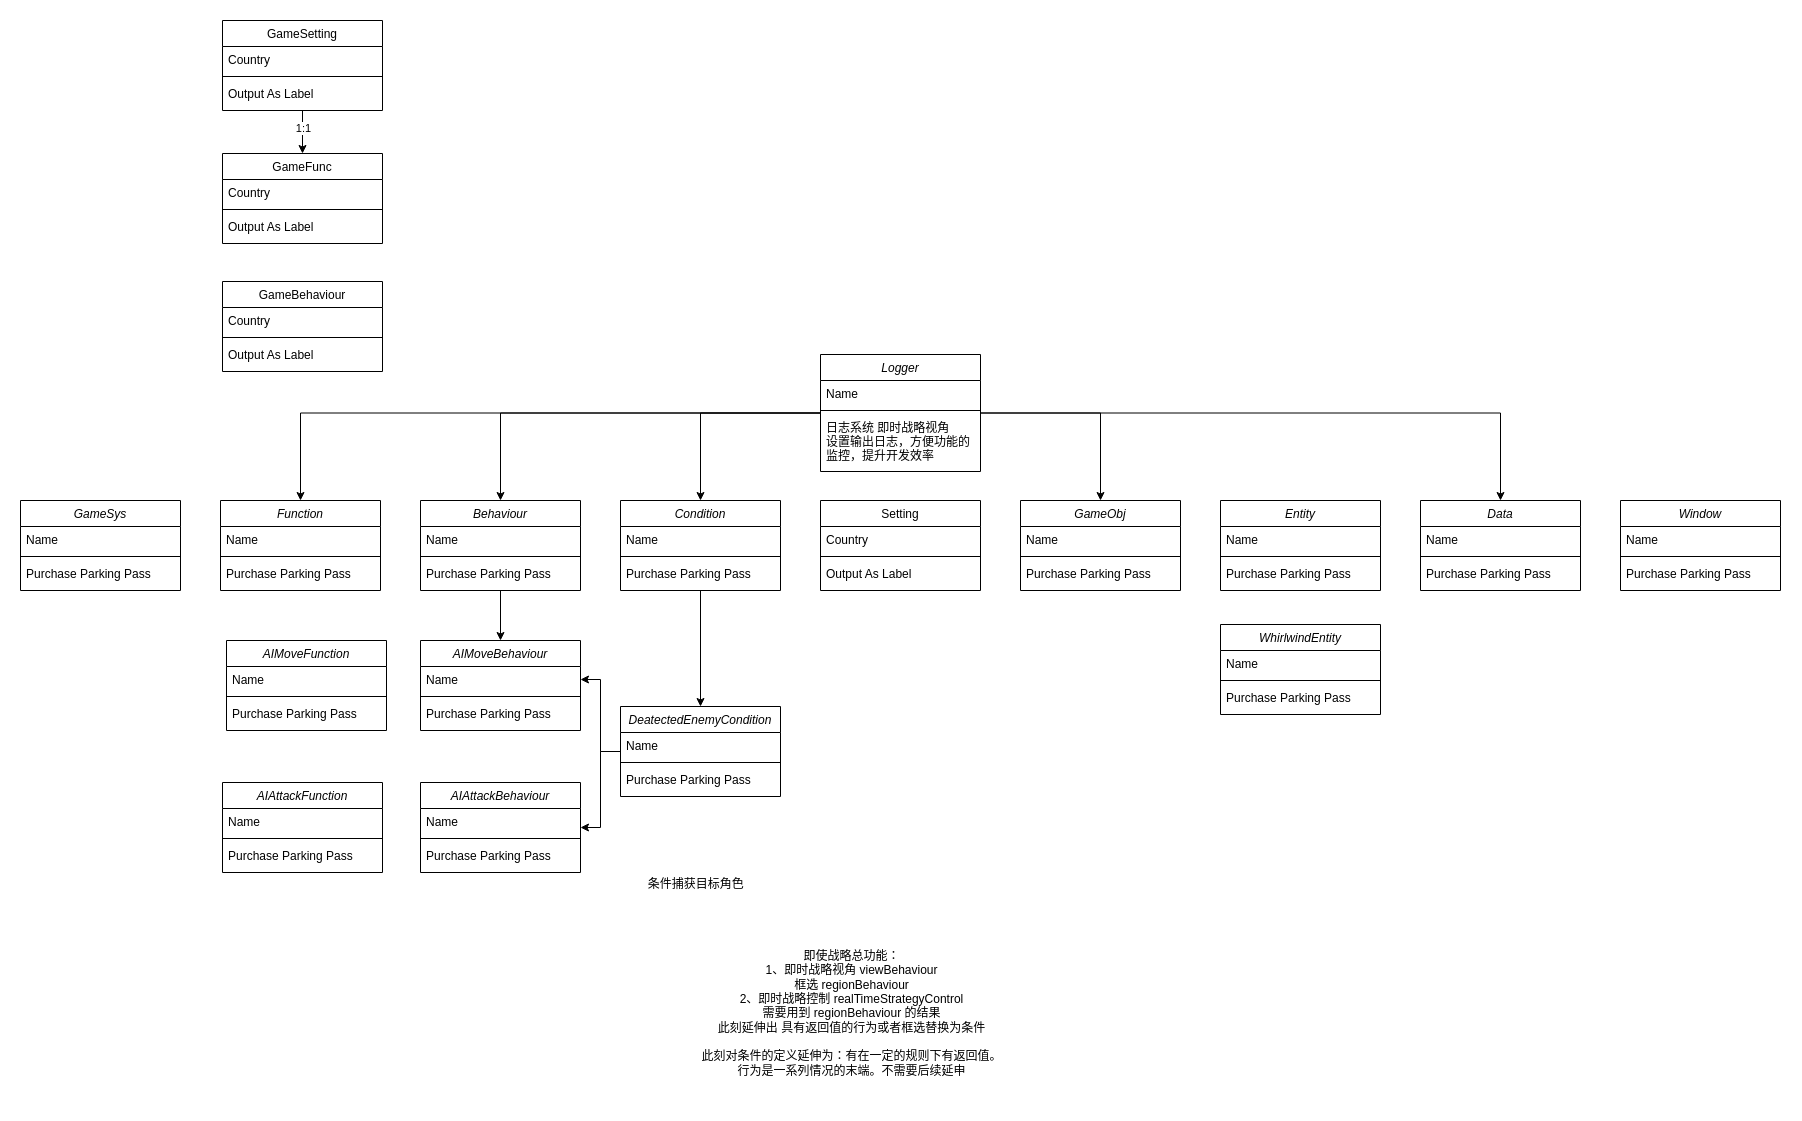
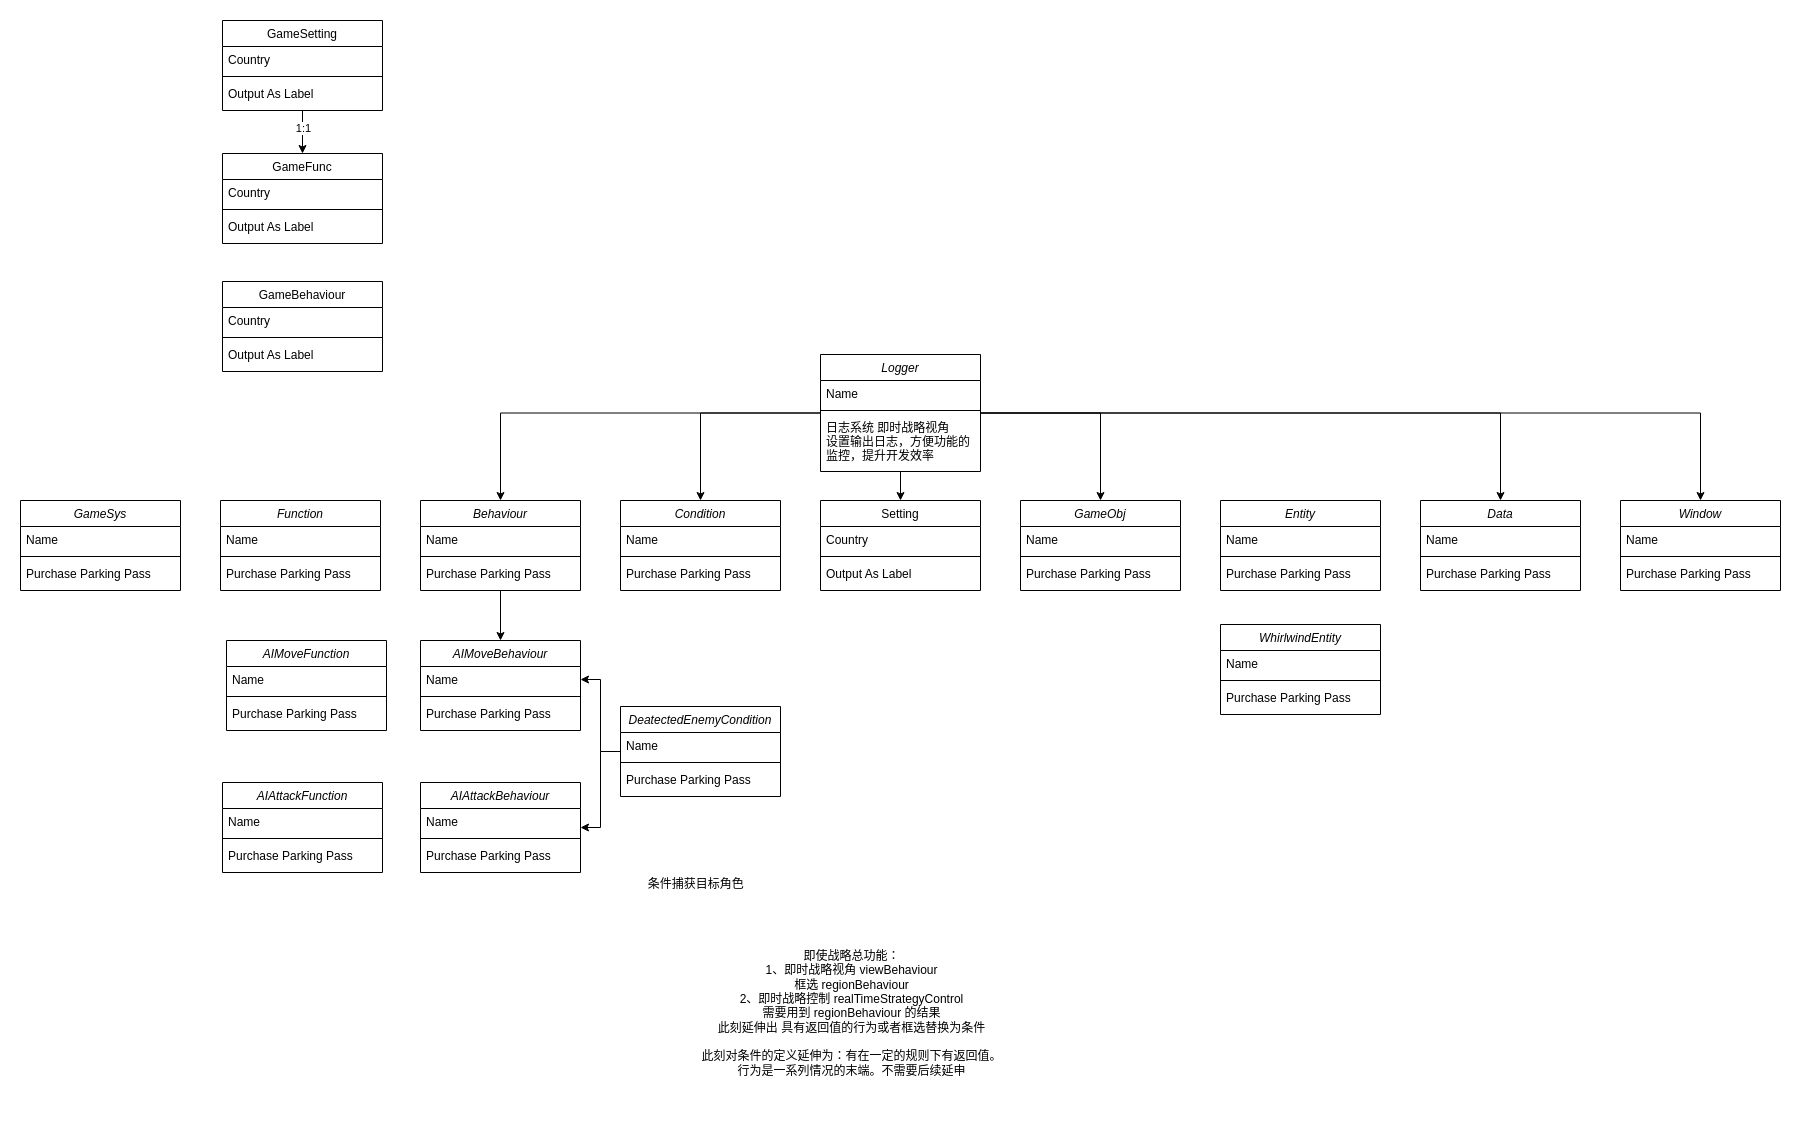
- <mxCell id="87" style="edgeStyle=orthogonalEdgeStyle;rounded=0;orthogonalLoop=1;jettySize=auto;html=1;entryX=0.5;entryY=0;entryDx=0;entryDy=0;" parent="1" source="88" target="10" edge="1"><mxGeometry relative="1" as="geometry" /></mxCell>
+ <mxCell id="86" style="edgeStyle=orthogonalEdgeStyle;rounded=0;orthogonalLoop=1;jettySize=auto;html=1;entryX=0.5;entryY=0;entryDx=0;entryDy=0;" parent="1" source="88" target="36" edge="1"><mxGeometry relative="1" as="geometry" /></mxCell>
+ <mxCell id="83" style="edgeStyle=orthogonalEdgeStyle;rounded=0;orthogonalLoop=1;jettySize=auto;html=1;entryX=0.5;entryY=0;entryDx=0;entryDy=0;" parent="1" source="88" target="6" edge="1"><mxGeometry relative="1" as="geometry" /></mxCell>
- <mxCell id="19" style="edgeStyle=orthogonalEdgeStyle;rounded=0;orthogonalLoop=1;jettySize=auto;html=1;" parent="1" source="20" target="56" edge="1"><mxGeometry relative="1" as="geometry" /></mxCell>
